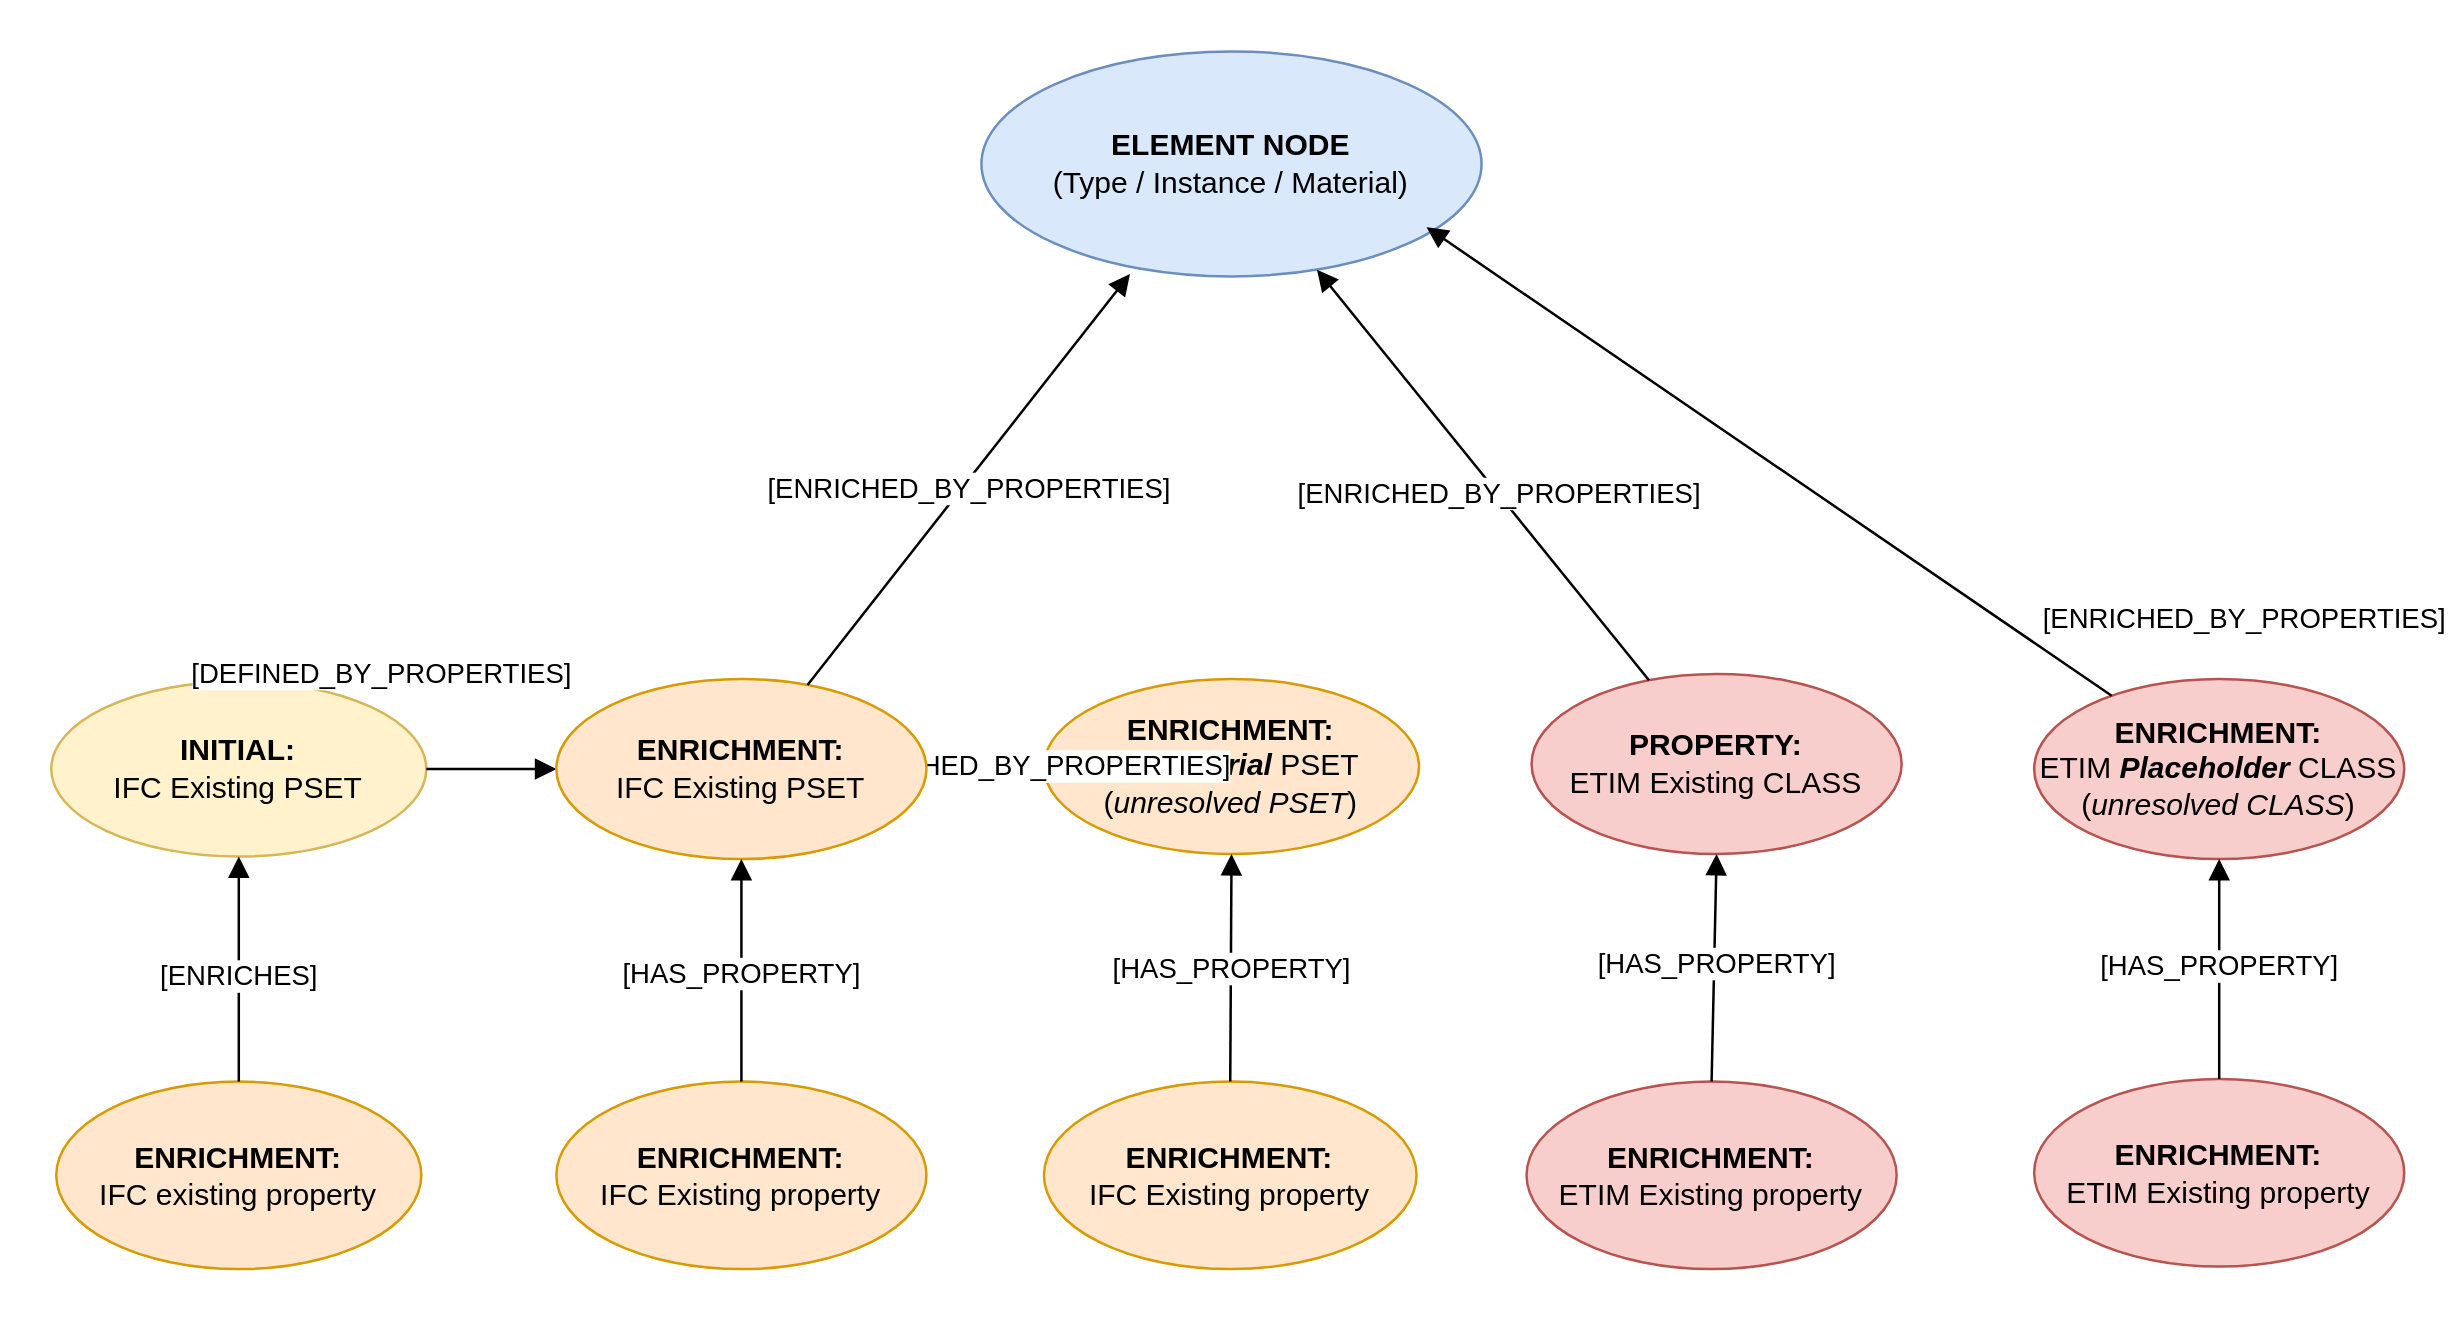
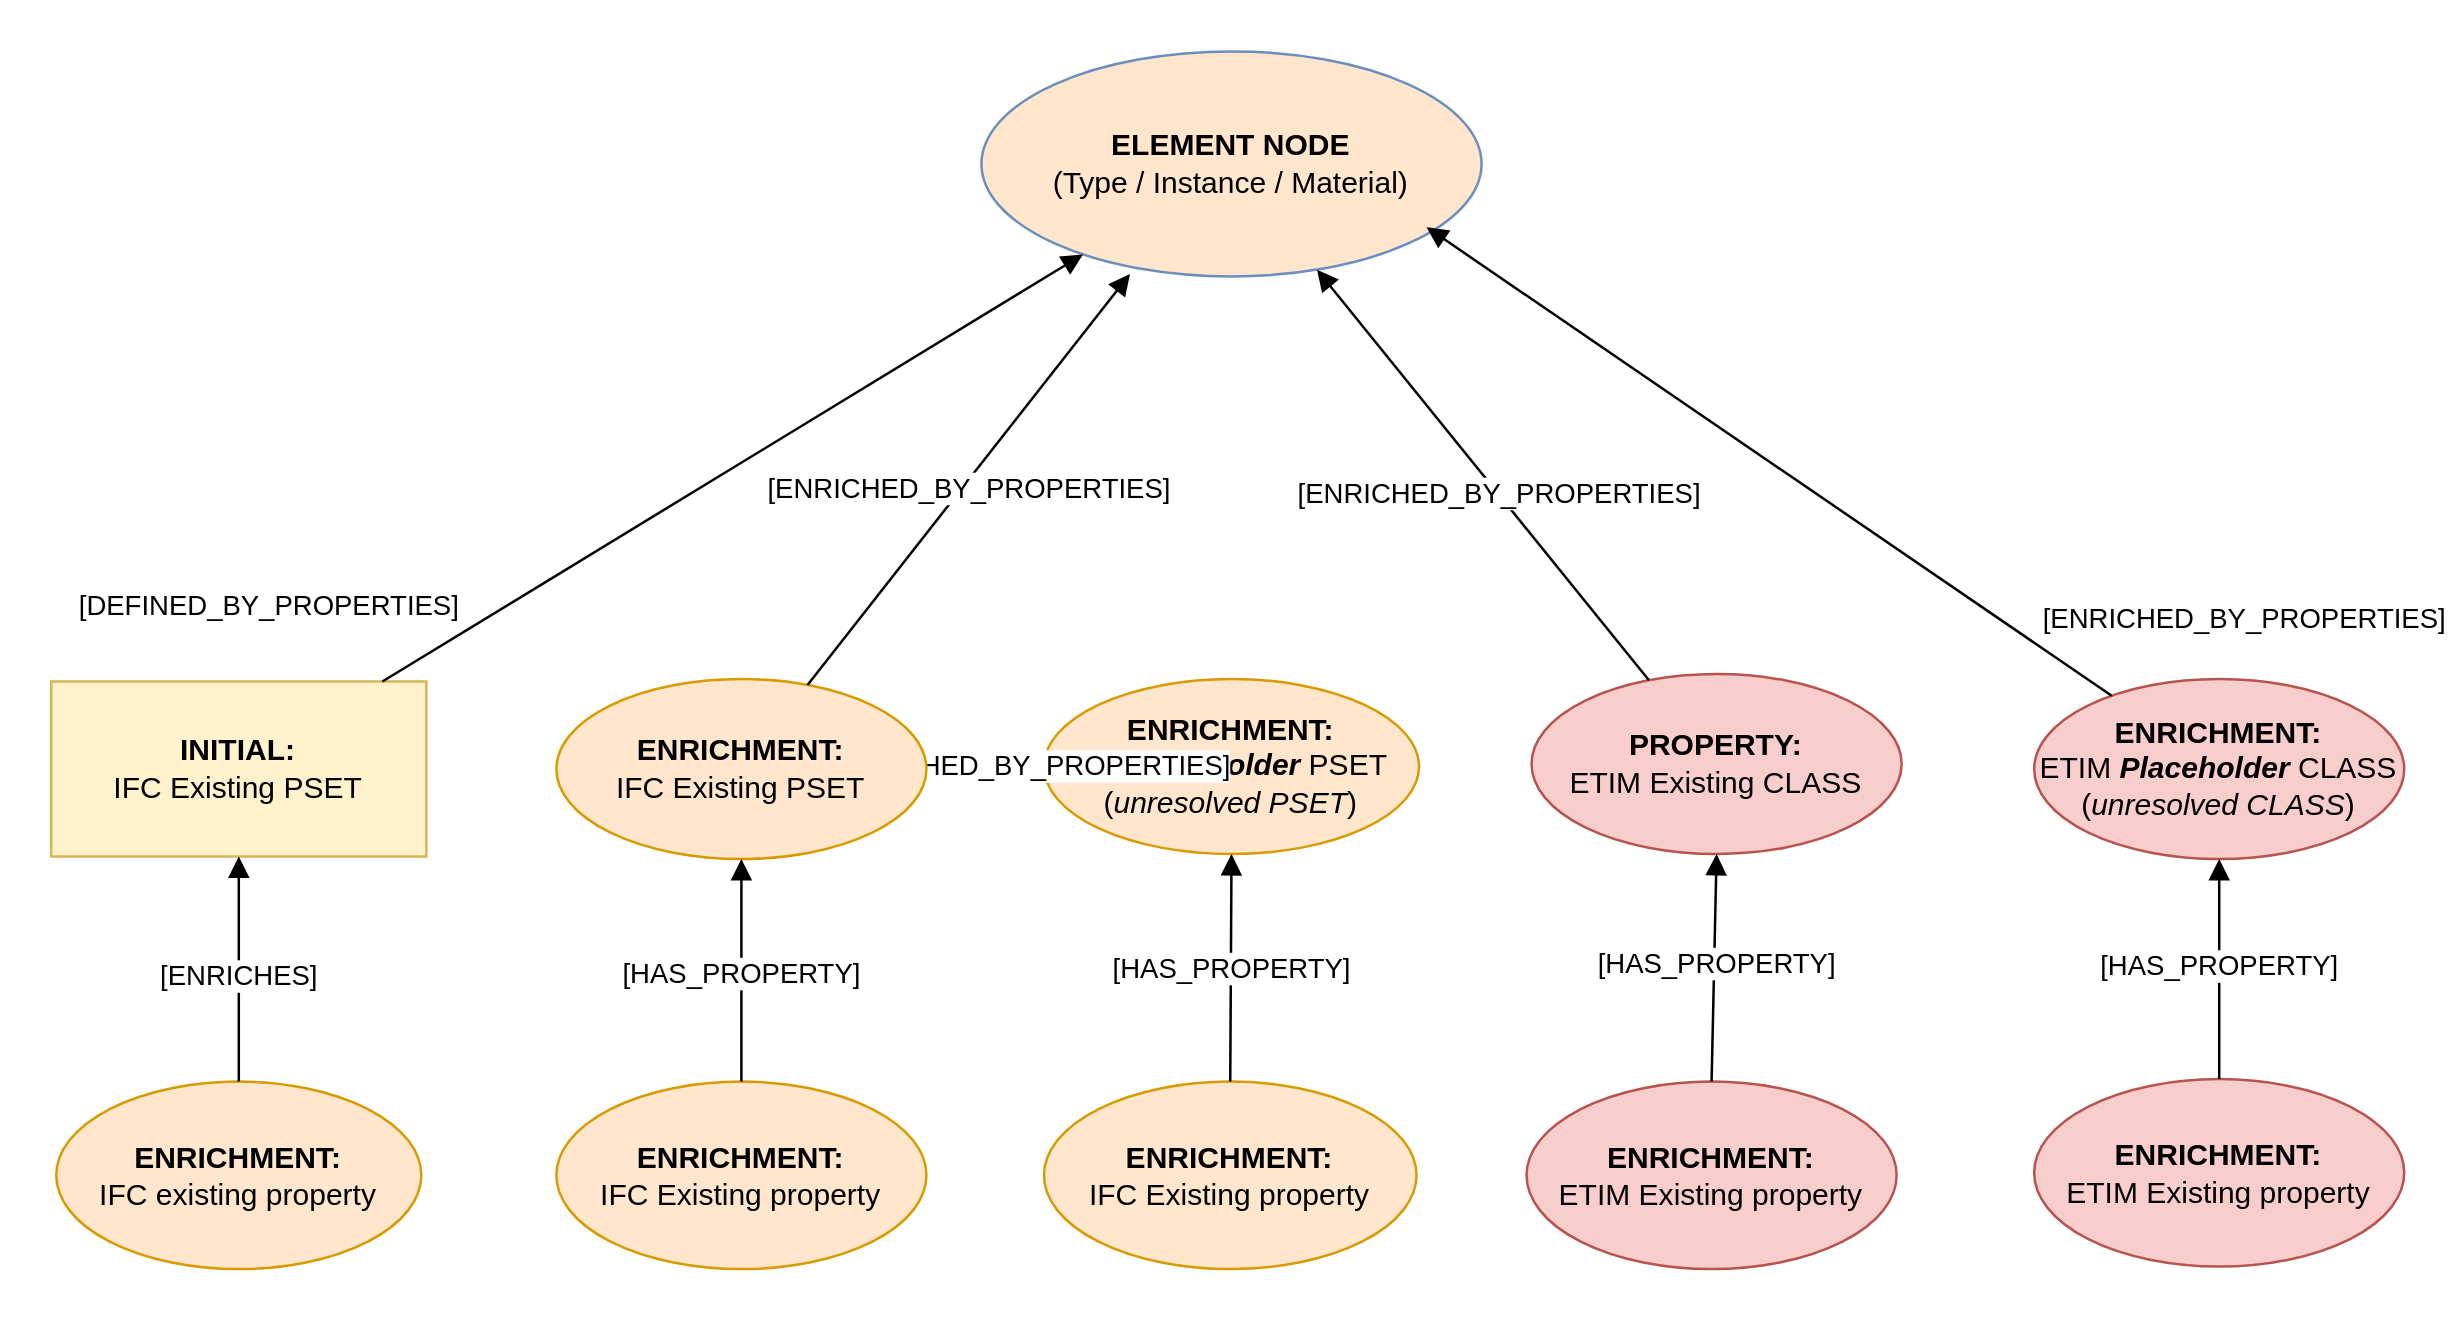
- <mxCell id="2" value="&lt;b&gt;ELEMENT NODE&lt;/b&gt;&lt;br&gt;(Type / Instance / Material)" style="ellipse;whiteSpace=wrap;html=1;fillColor=#dae8fc;strokeColor=#6c8ebf;" parent="1" vertex="1"><mxGeometry x="392" y="20" width="200" height="90" as="geometry" /></mxCell>
+ <mxCell id="2" value="&lt;b&gt;ELEMENT NODE&lt;/b&gt;&lt;br&gt;(Type / Instance / Material)" style="ellipse;whiteSpace=wrap;html=1;fillColor=#ffe6cc;strokeColor=#6c8ebf;" parent="1" vertex="1"><mxGeometry x="392" y="20" width="200" height="90" as="geometry" /></mxCell>
- <mxCell id="4" value="&lt;b&gt;ENRICHMENT:&lt;/b&gt;&lt;br&gt;&lt;div&gt;IFC &lt;b&gt;&lt;i&gt;Material&lt;/i&gt;&lt;/b&gt; PSET&lt;/div&gt;&lt;div&gt;(&lt;i&gt;unresolved PSET&lt;/i&gt;)&lt;/div&gt;" style="ellipse;whiteSpace=wrap;html=1;fillColor=#ffe6cc;strokeColor=#d79b00;" parent="1" vertex="1"><mxGeometry x="417" y="271" width="150" height="70" as="geometry" /></mxCell>
+ <mxCell id="4" value="&lt;b&gt;ENRICHMENT:&lt;/b&gt;&lt;br&gt;&lt;div&gt;IFC &lt;b&gt;&lt;i&gt;Placeholder&lt;/i&gt;&lt;/b&gt; PSET&lt;/div&gt;&lt;div&gt;(&lt;i&gt;unresolved PSET&lt;/i&gt;)&lt;/div&gt;" style="ellipse;whiteSpace=wrap;html=1;fillColor=#ffe6cc;strokeColor=#d79b00;" parent="1" vertex="1"><mxGeometry x="417" y="271" width="150" height="70" as="geometry" /></mxCell>
- <mxCell id="3" value="&lt;b&gt;INITIAL:&lt;/b&gt;&lt;div&gt;IFC Existing PSET&lt;/div&gt;" style="ellipse;whiteSpace=wrap;html=1;fillColor=#fff2cc;strokeColor=#d6b656;" parent="1" vertex="1"><mxGeometry x="20" y="272" width="150" height="70" as="geometry" /></mxCell>
+ <mxCell id="3" value="&lt;b&gt;INITIAL:&lt;/b&gt;&lt;div&gt;IFC Existing PSET&lt;/div&gt;" style="whiteSpace=wrap;html=1;fillColor=#fff2cc;strokeColor=#d6b656;rounded=0;" parent="1" vertex="1"><mxGeometry x="20" y="272" width="150" height="70" as="geometry" /></mxCell>
- <mxCell id="7" value="[DEFINED_BY_PROPERTIES]" style="endArrow=block;html=1;" parent="1" source="3" target="11" edge="1"><mxGeometry x="-1" y="52" relative="1" as="geometry"><mxPoint x="-18" y="14" as="offset" /></mxGeometry></mxCell>
+ <mxCell id="7" value="[DEFINED_BY_PROPERTIES]" style="endArrow=block;html=1;" parent="1" source="3" target="2" edge="1"><mxGeometry x="-1" y="52" relative="1" as="geometry"><mxPoint x="-18" y="14" as="offset" /></mxGeometry></mxCell>
